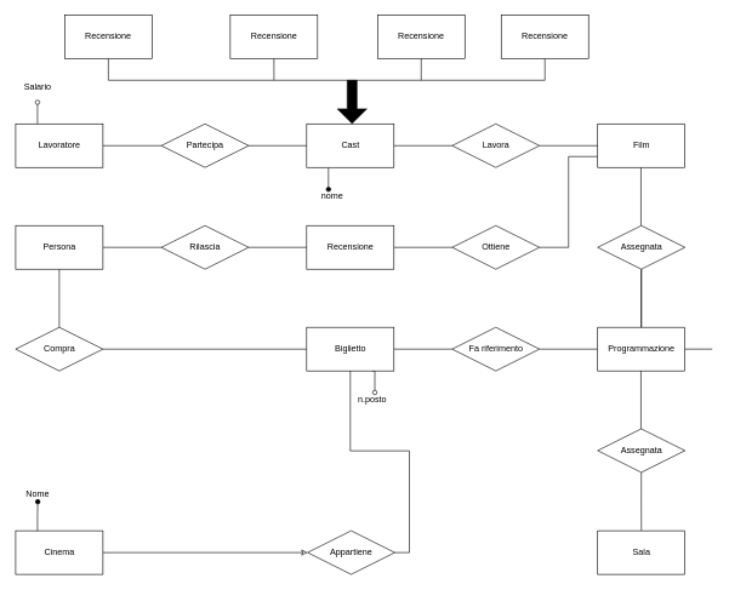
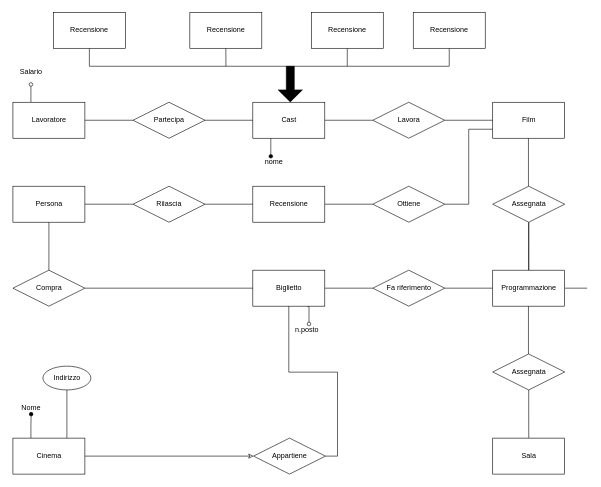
+ <mxCell id="48" value="Indirizzo" style="ellipse;whiteSpace=wrap;html=1;" vertex="1" parent="1"><mxGeometry x="70.5" y="610" width="80" height="39.67" as="geometry" /></mxCell>
+ <mxCell id="45" style="edgeStyle=orthogonalEdgeStyle;rounded=0;orthogonalLoop=1;jettySize=auto;html=1;exitX=0.75;exitY=0;exitDx=0;exitDy=0;entryX=0.5;entryY=1;entryDx=0;entryDy=0;endArrow=none;endFill=0;" edge="1" parent="1" source="46" target="48"><mxGeometry relative="1" as="geometry" /></mxCell>
